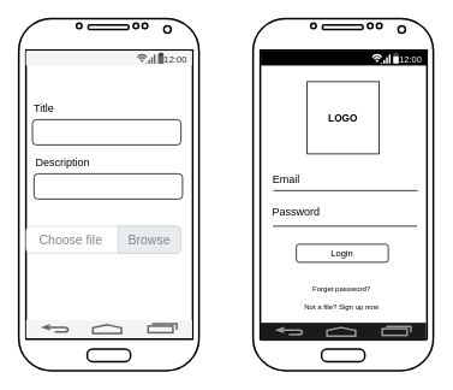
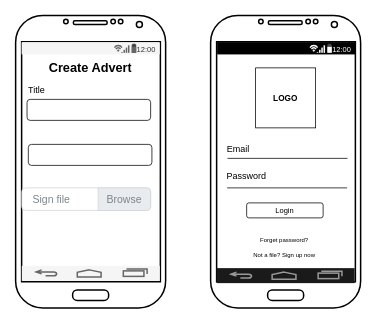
+ <mxCell id="16" value="&lt;h1 style=&quot;font-size: 17px&quot;&gt;Create Advert&lt;/h1&gt;" style="text;html=1;strokeColor=none;fillColor=none;spacing=5;spacingTop=-20;whiteSpace=wrap;overflow=hidden;rounded=0;fontSize=17;align=center;" parent="1" vertex="1"><mxGeometry x="35.21" y="80" width="169.79" height="30" as="geometry" /></mxCell>
- <mxCell id="19" value="Description" style="text;html=1;strokeColor=none;fillColor=none;align=left;verticalAlign=middle;whiteSpace=wrap;rounded=0;" vertex="1" parent="1"><mxGeometry x="36.92" y="170" width="140" height="20" as="geometry" /></mxCell>
- <mxCell id="21" value="Choose file" style="html=1;shadow=0;dashed=0;shape=mxgraph.bootstrap.rrect;rSize=5;strokeColor=#CED4DA;html=1;whiteSpace=wrap;fillColor=#FFFFFF;fontColor=#7D868C;align=left;spacingLeft=0;spacing=15;fontSize=14;" vertex="1" parent="1"><mxGeometry x="28.21" y="250" width="171.79" height="30" as="geometry" /></mxCell>
+ <mxCell id="21" value="Sign file" style="html=1;shadow=0;dashed=0;shape=mxgraph.bootstrap.rrect;rSize=5;strokeColor=#CED4DA;html=1;whiteSpace=wrap;fillColor=#FFFFFF;fontColor=#7D868C;align=left;spacingLeft=0;spacing=15;fontSize=14;" vertex="1" parent="1"><mxGeometry x="28.21" y="250" width="171.79" height="30" as="geometry" /></mxCell>
